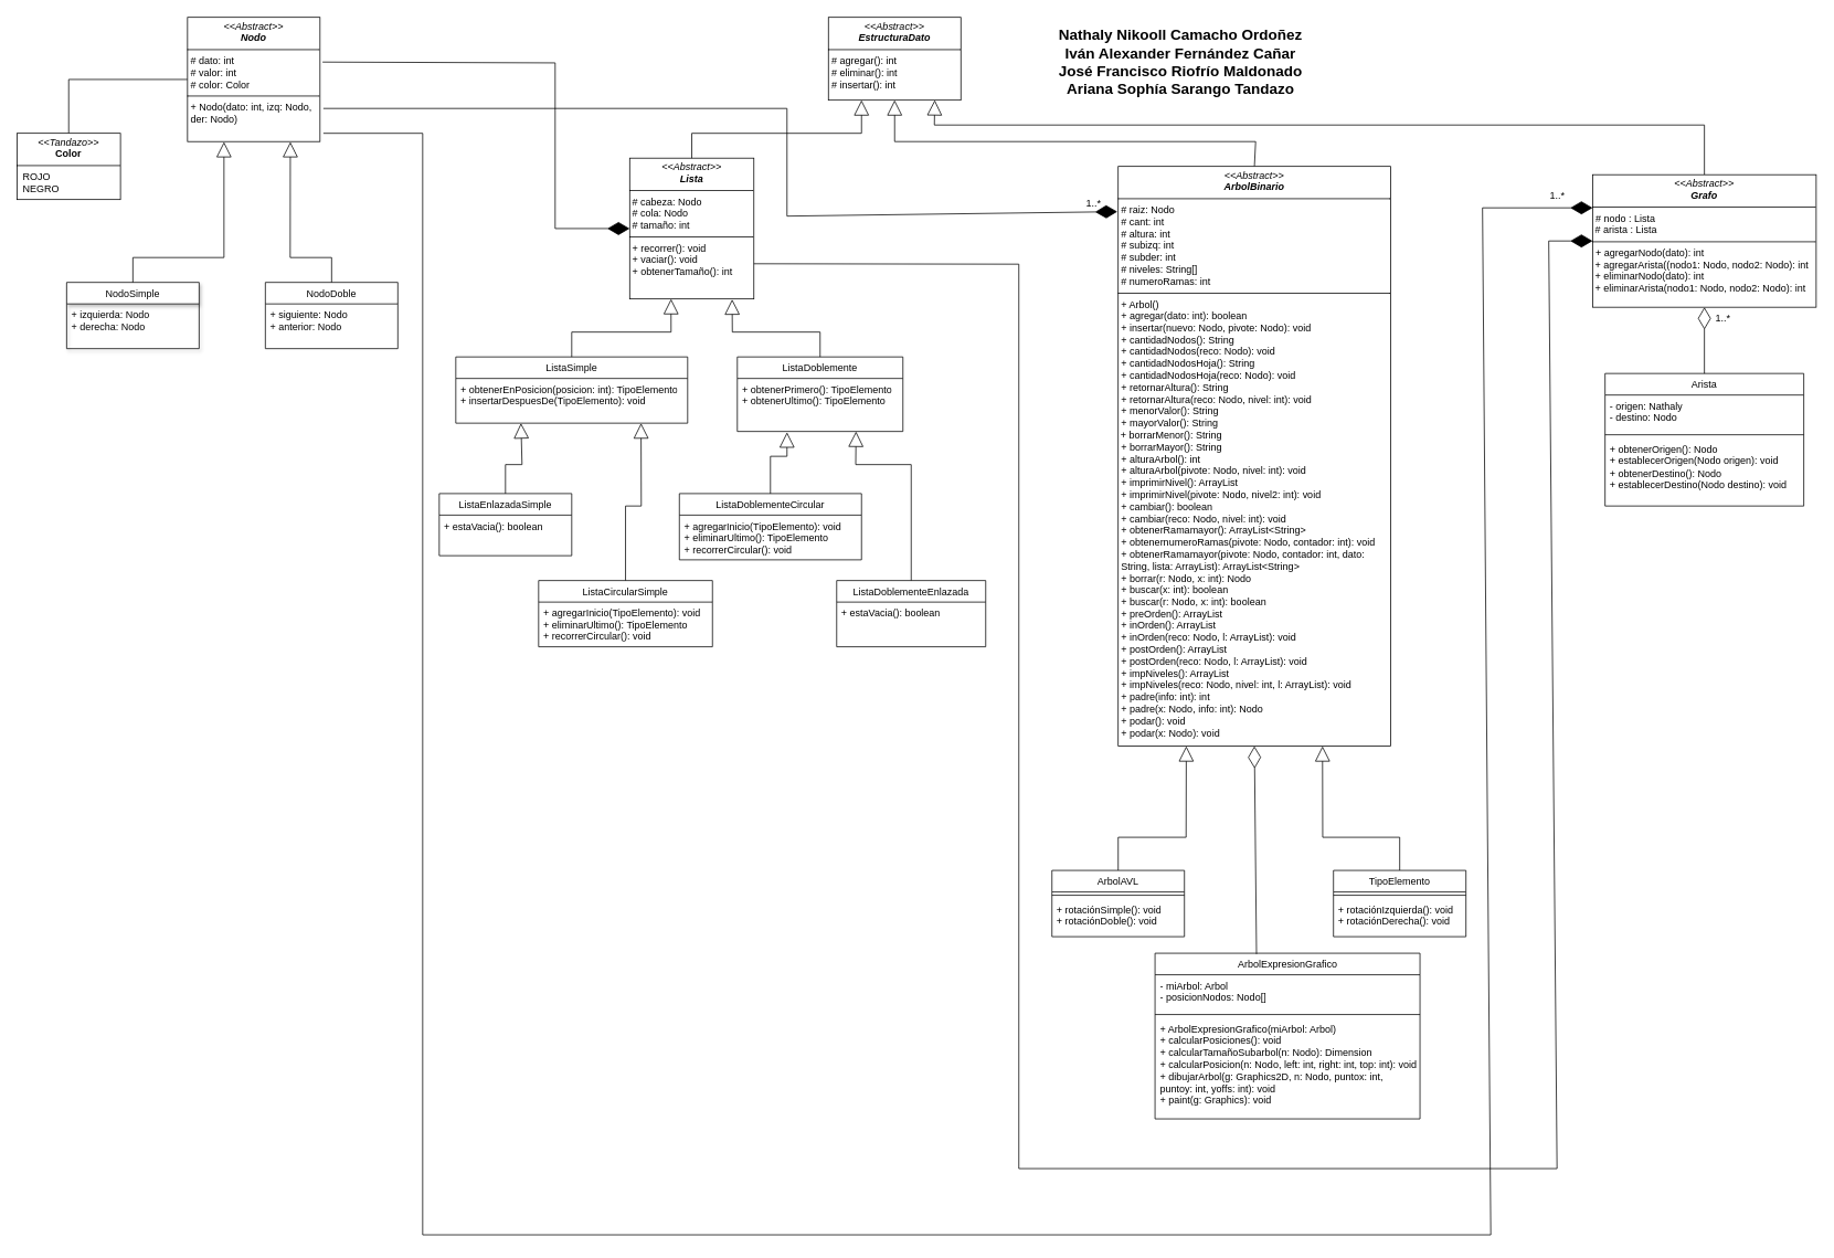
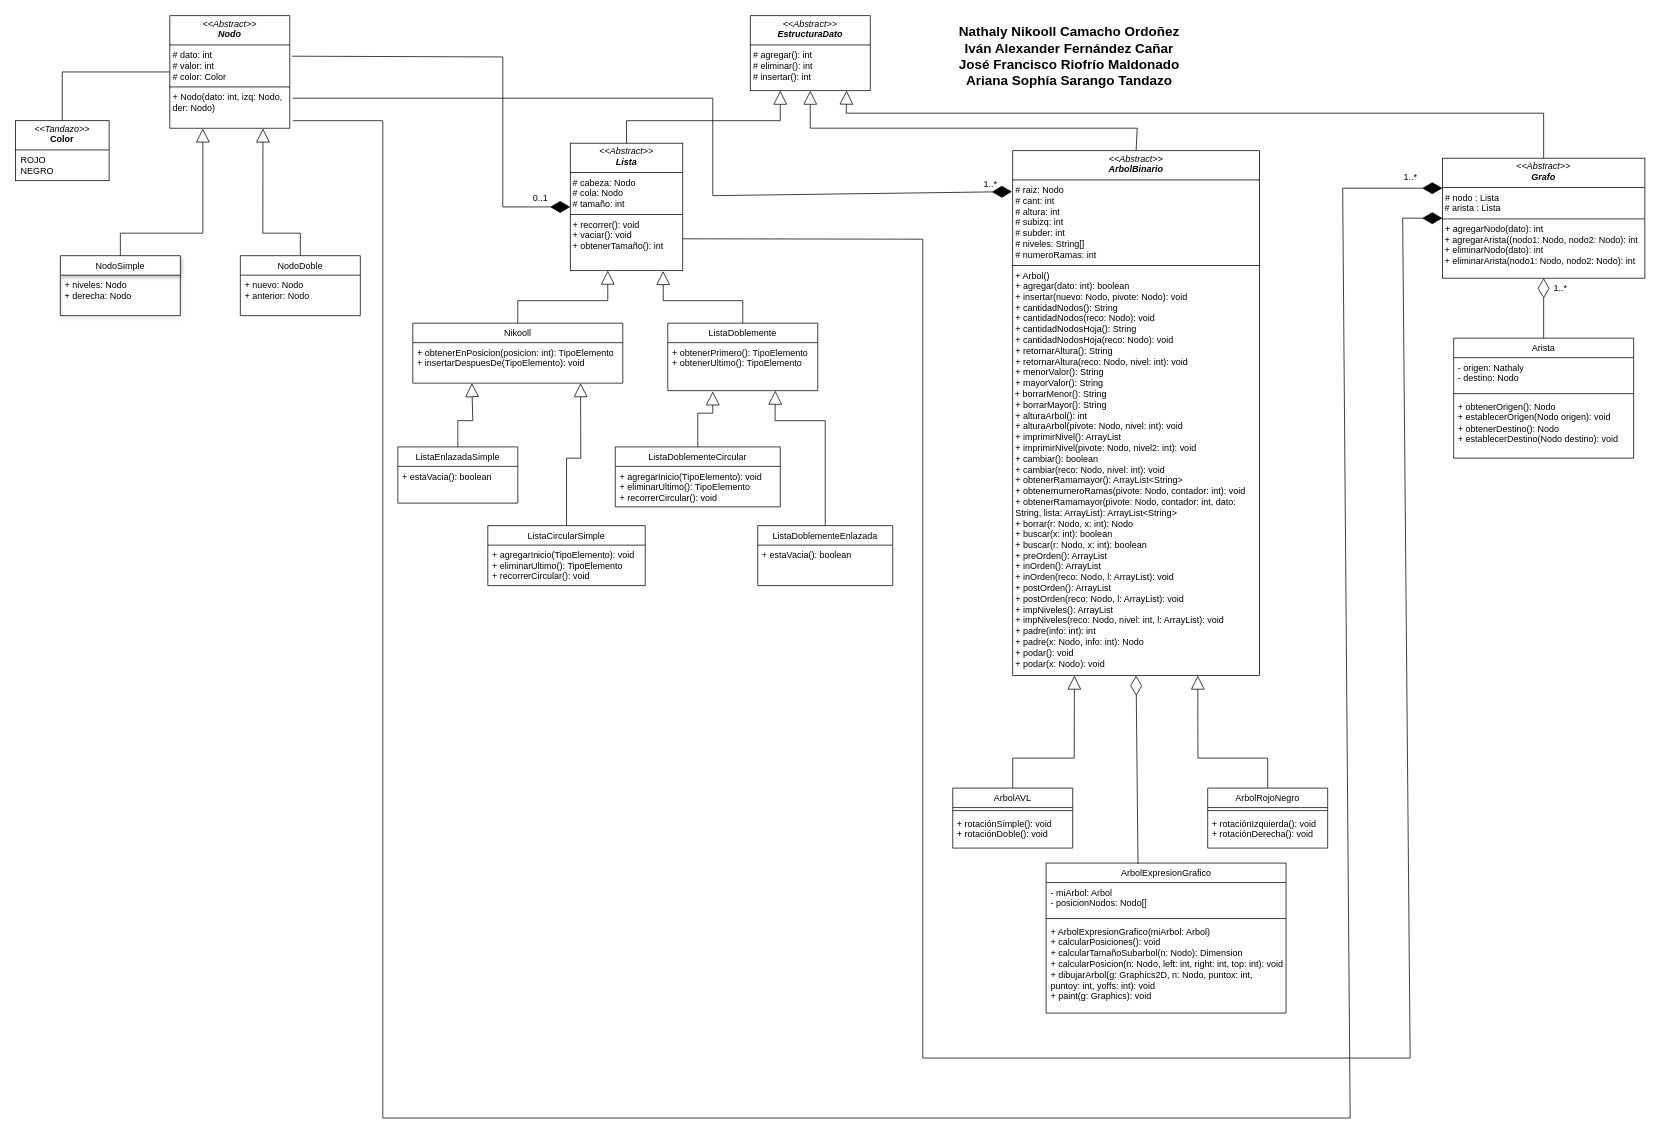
+ <mxCell id="56" value="0..1" style="text;html=1;align=center;verticalAlign=middle;resizable=0;points=[];autosize=1;strokeColor=none;fillColor=none;" parent="1" vertex="1"><mxGeometry x="700" y="248" width="40" height="30" as="geometry" /></mxCell>
- <mxCell id="3" value="+ izquierda: Nodo&#10;+ derecha: Nodo" style="text;align=left;verticalAlign=top;spacingLeft=4;spacingRight=4;overflow=hidden;rotatable=0;points=[[0,0.5],[1,0.5]];portConstraint=eastwest;" parent="2" vertex="1"><mxGeometry y="26" width="160" height="54" as="geometry" /></mxCell>
+ <mxCell id="3" value="+ niveles: Nodo&#10;+ derecha: Nodo" style="text;align=left;verticalAlign=top;spacingLeft=4;spacingRight=4;overflow=hidden;rotatable=0;points=[[0,0.5],[1,0.5]];portConstraint=eastwest;" parent="2" vertex="1"><mxGeometry y="26" width="160" height="54" as="geometry" /></mxCell>
- <mxCell id="5" value="+ siguiente: Nodo&#10;+ anterior: Nodo" style="text;align=left;verticalAlign=top;spacingLeft=4;spacingRight=4;overflow=hidden;rotatable=0;points=[[0,0.5],[1,0.5]];portConstraint=eastwest;" parent="4" vertex="1"><mxGeometry y="26" width="160" height="54" as="geometry" /></mxCell>
+ <mxCell id="5" value="+ nuevo: Nodo&#10;+ anterior: Nodo" style="text;align=left;verticalAlign=top;spacingLeft=4;spacingRight=4;overflow=hidden;rotatable=0;points=[[0,0.5],[1,0.5]];portConstraint=eastwest;" parent="4" vertex="1"><mxGeometry y="26" width="160" height="54" as="geometry" /></mxCell>
- <mxCell id="19" value="&lt;div&gt;ListaSimple&lt;/div&gt;" style="swimlane;fontStyle=0;childLayout=stackLayout;horizontal=1;startSize=26;fillColor=none;horizontalStack=0;resizeParent=1;resizeParentMax=0;resizeLast=0;collapsible=1;marginBottom=0;whiteSpace=wrap;html=1;" parent="1" vertex="1"><mxGeometry x="550" y="430" width="280" height="80" as="geometry" /></mxCell>
+ <mxCell id="19" value="&lt;div&gt;Nikooll&lt;/div&gt;" style="swimlane;fontStyle=0;childLayout=stackLayout;horizontal=1;startSize=26;fillColor=none;horizontalStack=0;resizeParent=1;resizeParentMax=0;resizeLast=0;collapsible=1;marginBottom=0;whiteSpace=wrap;html=1;" parent="1" vertex="1"><mxGeometry x="550" y="430" width="280" height="80" as="geometry" /></mxCell>
- <mxCell id="28" value="&lt;span style=&quot;font-weight: normal;&quot;&gt;TipoElemento&lt;/span&gt;" style="swimlane;fontStyle=1;align=center;verticalAlign=top;childLayout=stackLayout;horizontal=1;startSize=26;horizontalStack=0;resizeParent=1;resizeParentMax=0;resizeLast=0;collapsible=1;marginBottom=0;whiteSpace=wrap;html=1;" parent="1" vertex="1"><mxGeometry x="1610" y="1050" width="160" height="80" as="geometry" /></mxCell>
+ <mxCell id="28" value="&lt;span style=&quot;font-weight: normal;&quot;&gt;ArbolRojoNegro&lt;/span&gt;" style="swimlane;fontStyle=1;align=center;verticalAlign=top;childLayout=stackLayout;horizontal=1;startSize=26;horizontalStack=0;resizeParent=1;resizeParentMax=0;resizeLast=0;collapsible=1;marginBottom=0;whiteSpace=wrap;html=1;" parent="1" vertex="1"><mxGeometry x="1610" y="1050" width="160" height="80" as="geometry" /></mxCell>
